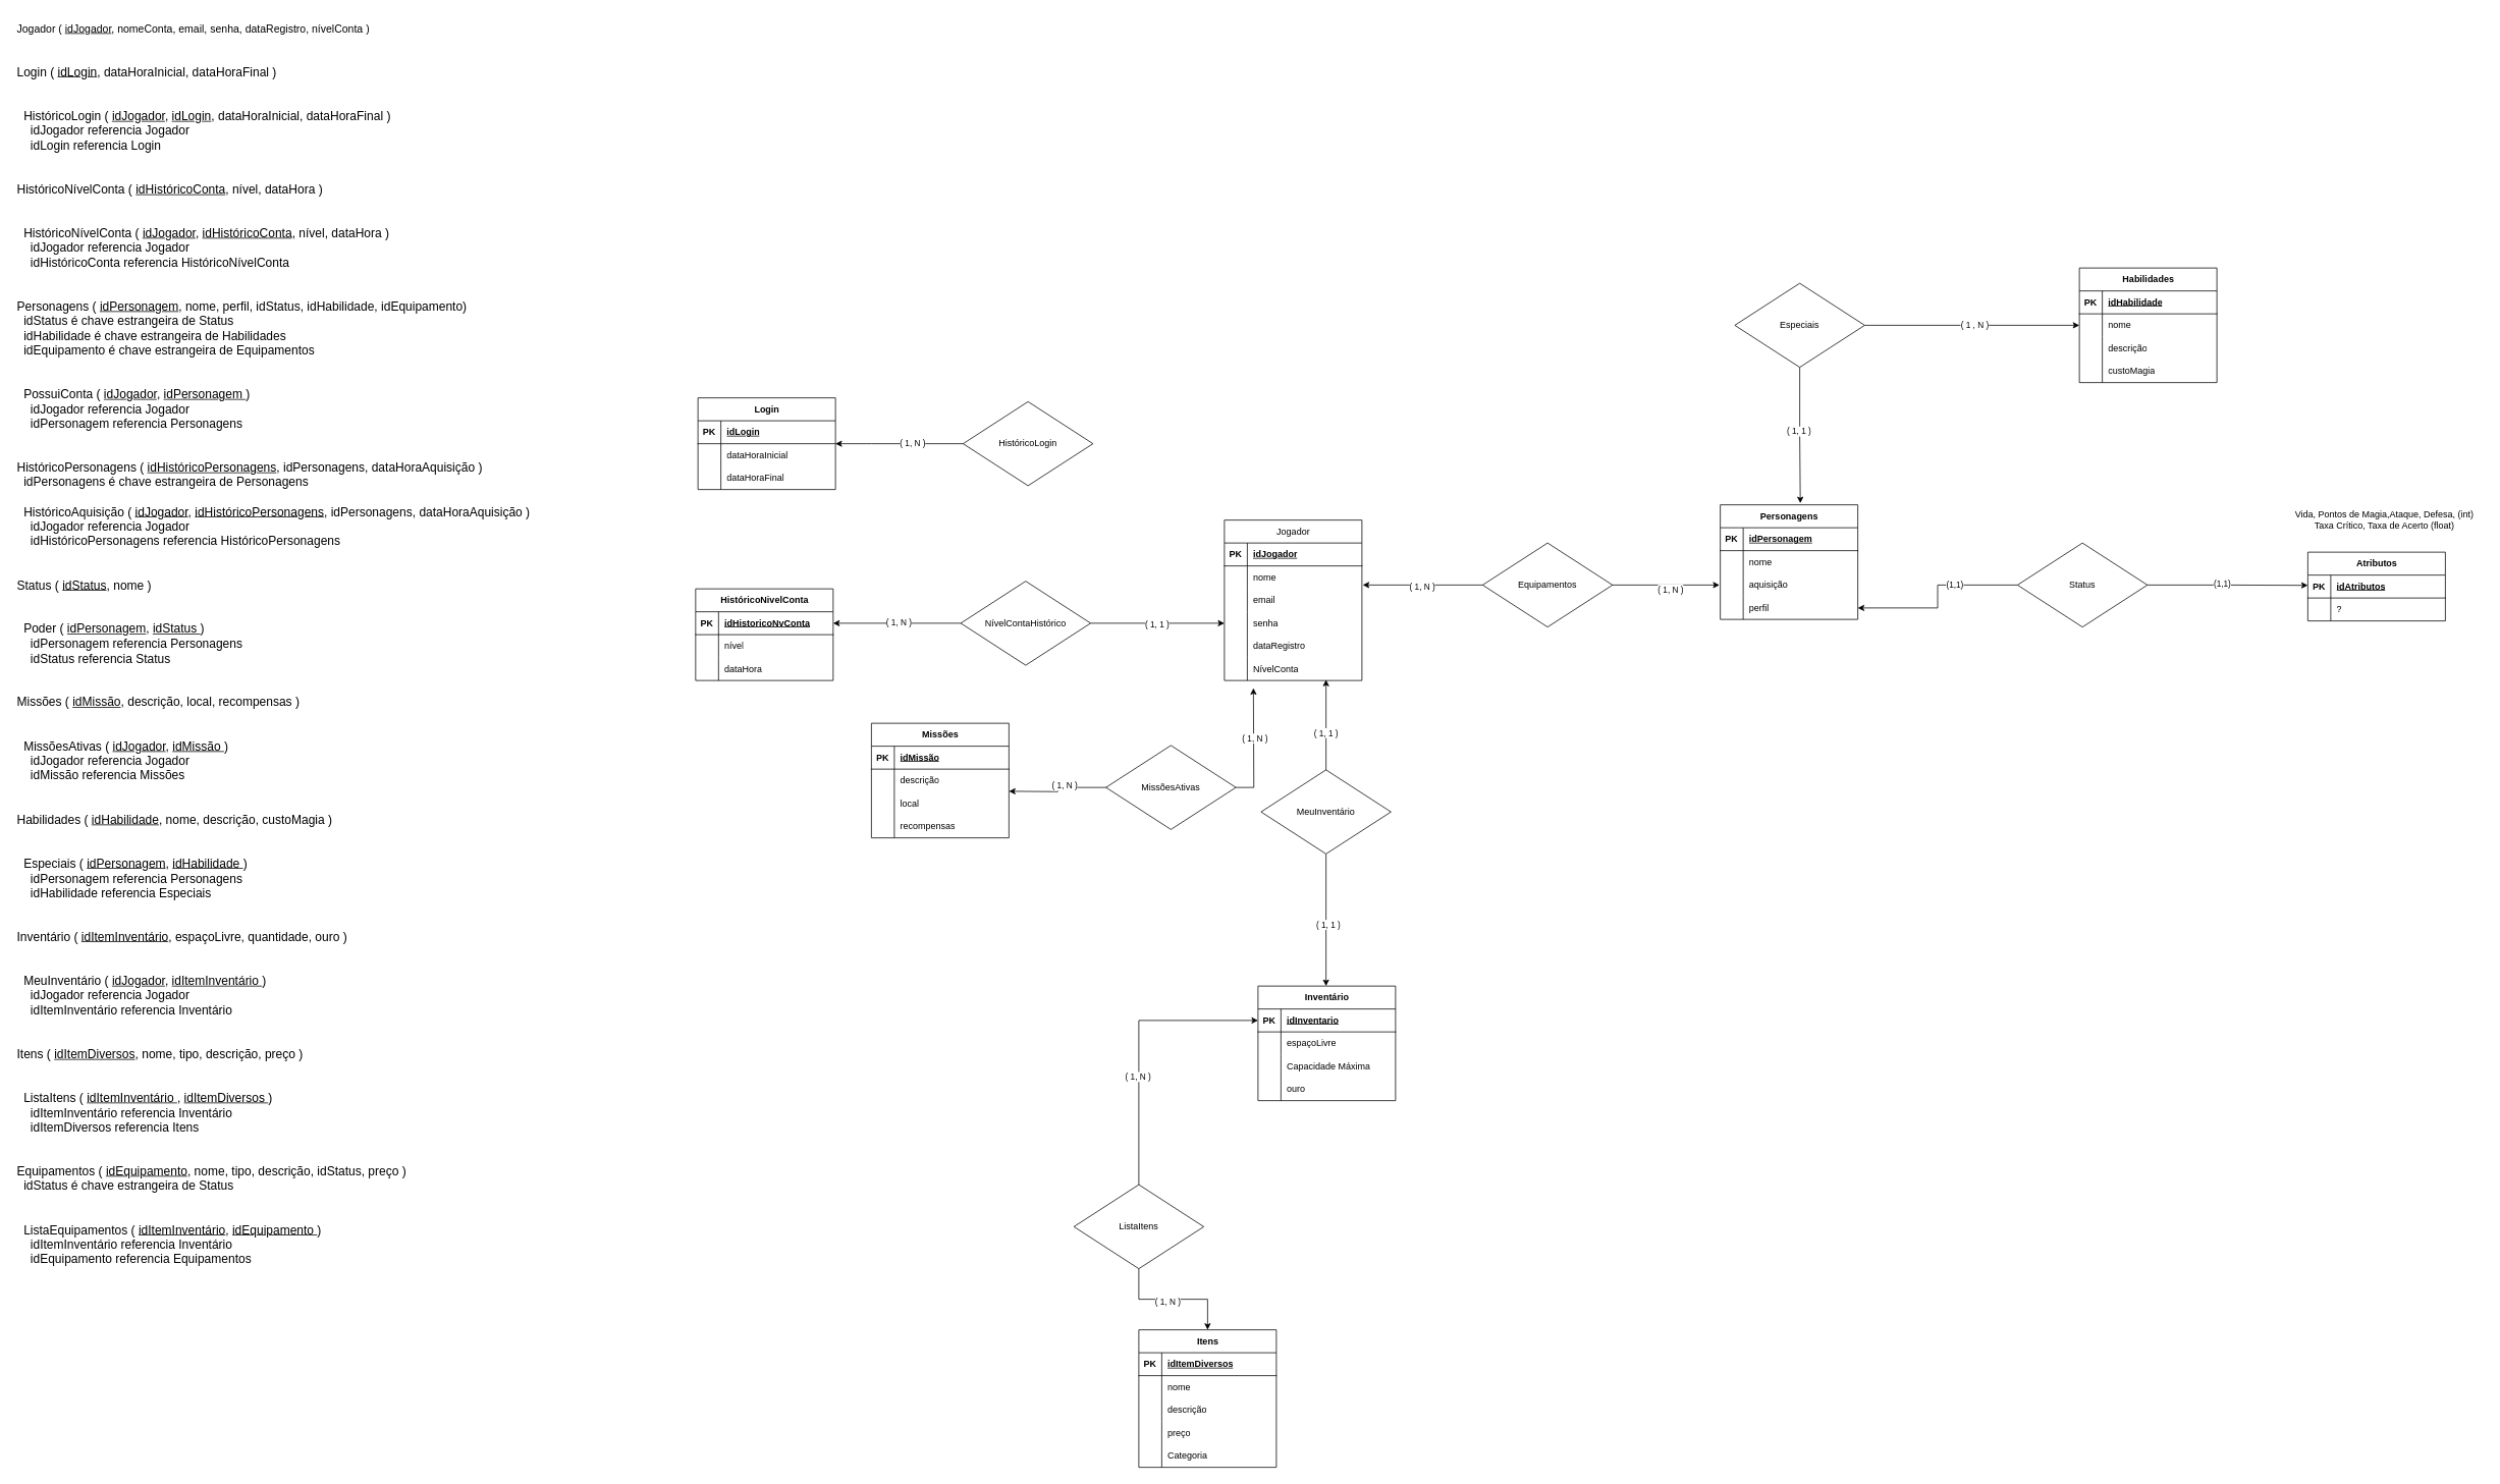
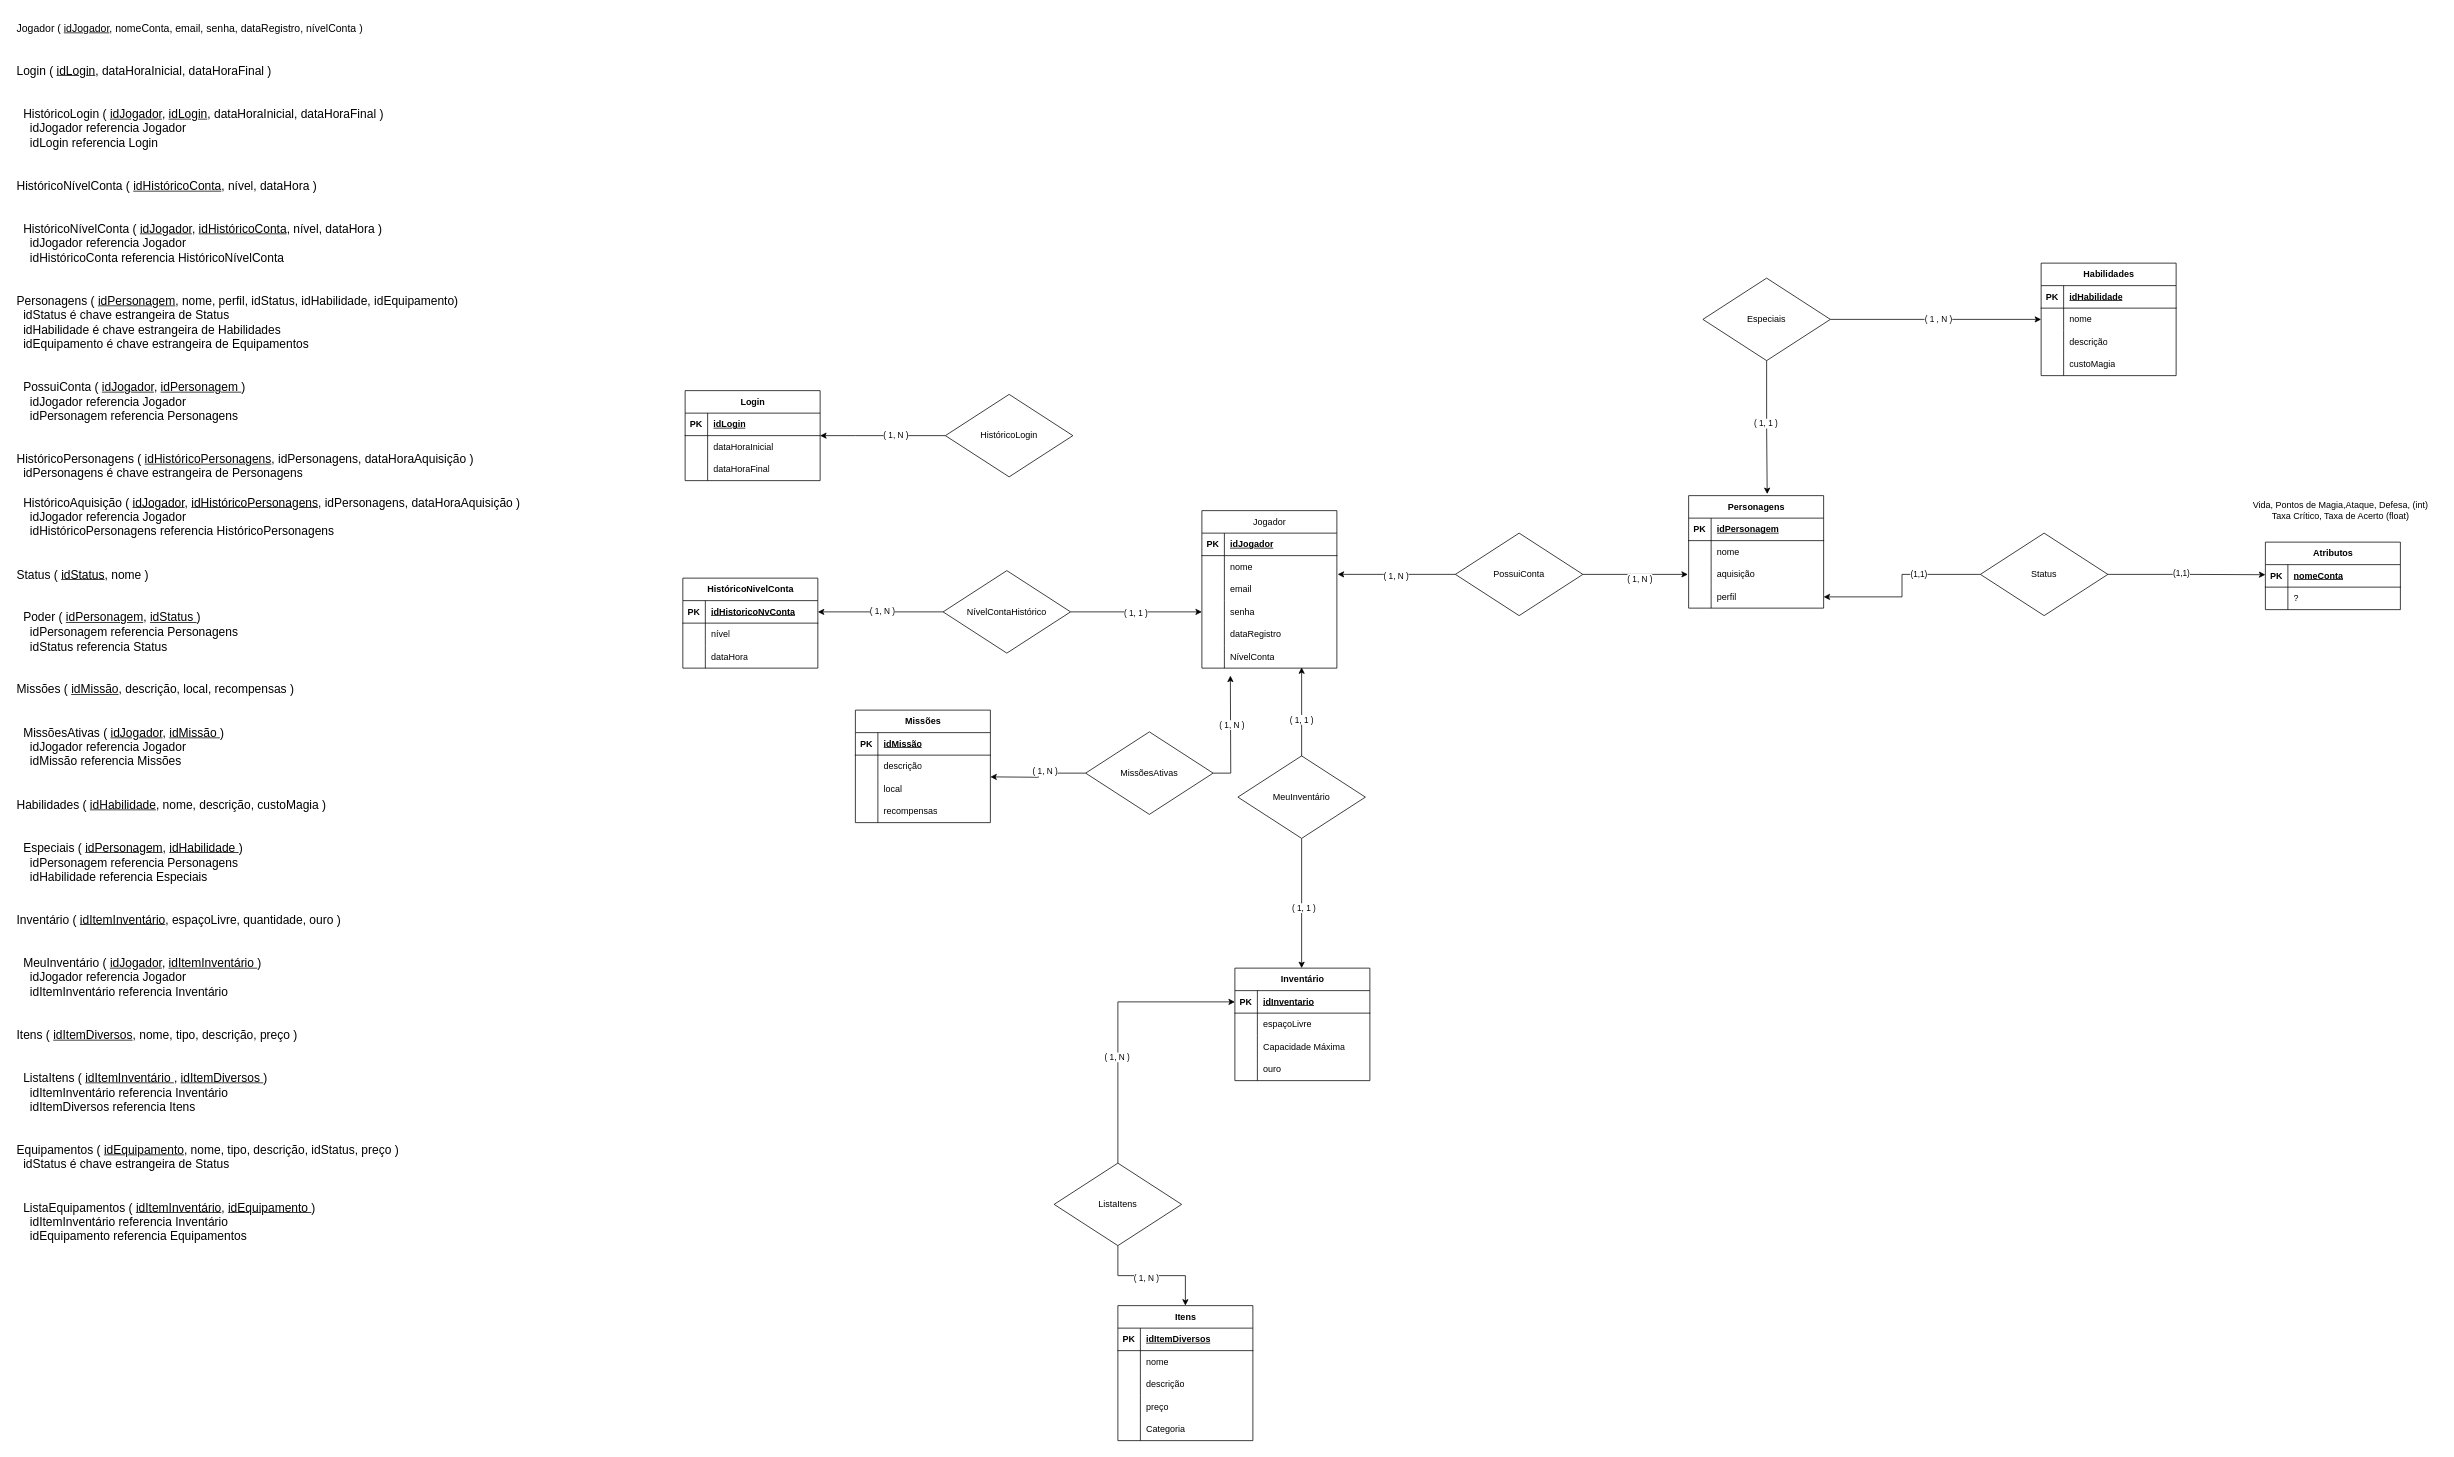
- <mxCell id="87" value="Equipamentos" style="shape=rhombus;perimeter=rhombusPerimeter;whiteSpace=wrap;html=1;align=center;" parent="1" vertex="1"><mxGeometry x="1940" y="710" width="170" height="110" as="geometry" /></mxCell>
+ <mxCell id="87" value="PossuiConta" style="shape=rhombus;perimeter=rhombusPerimeter;whiteSpace=wrap;html=1;align=center;" parent="1" vertex="1"><mxGeometry x="1940" y="710" width="170" height="110" as="geometry" /></mxCell>
- <mxCell id="18" value="idAtributos" style="shape=partialRectangle;connectable=0;fillColor=none;top=0;left=0;bottom=0;right=0;align=left;spacingLeft=6;fontStyle=5;overflow=hidden;whiteSpace=wrap;html=1;" parent="16" vertex="1"><mxGeometry x="30" width="150" height="30" as="geometry"><mxRectangle width="150" height="30" as="alternateBounds" /></mxGeometry></mxCell>
+ <mxCell id="18" value="nomeConta" style="shape=partialRectangle;connectable=0;fillColor=none;top=0;left=0;bottom=0;right=0;align=left;spacingLeft=6;fontStyle=5;overflow=hidden;whiteSpace=wrap;html=1;" parent="16" vertex="1"><mxGeometry x="30" width="150" height="30" as="geometry"><mxRectangle width="150" height="30" as="alternateBounds" /></mxGeometry></mxCell>
